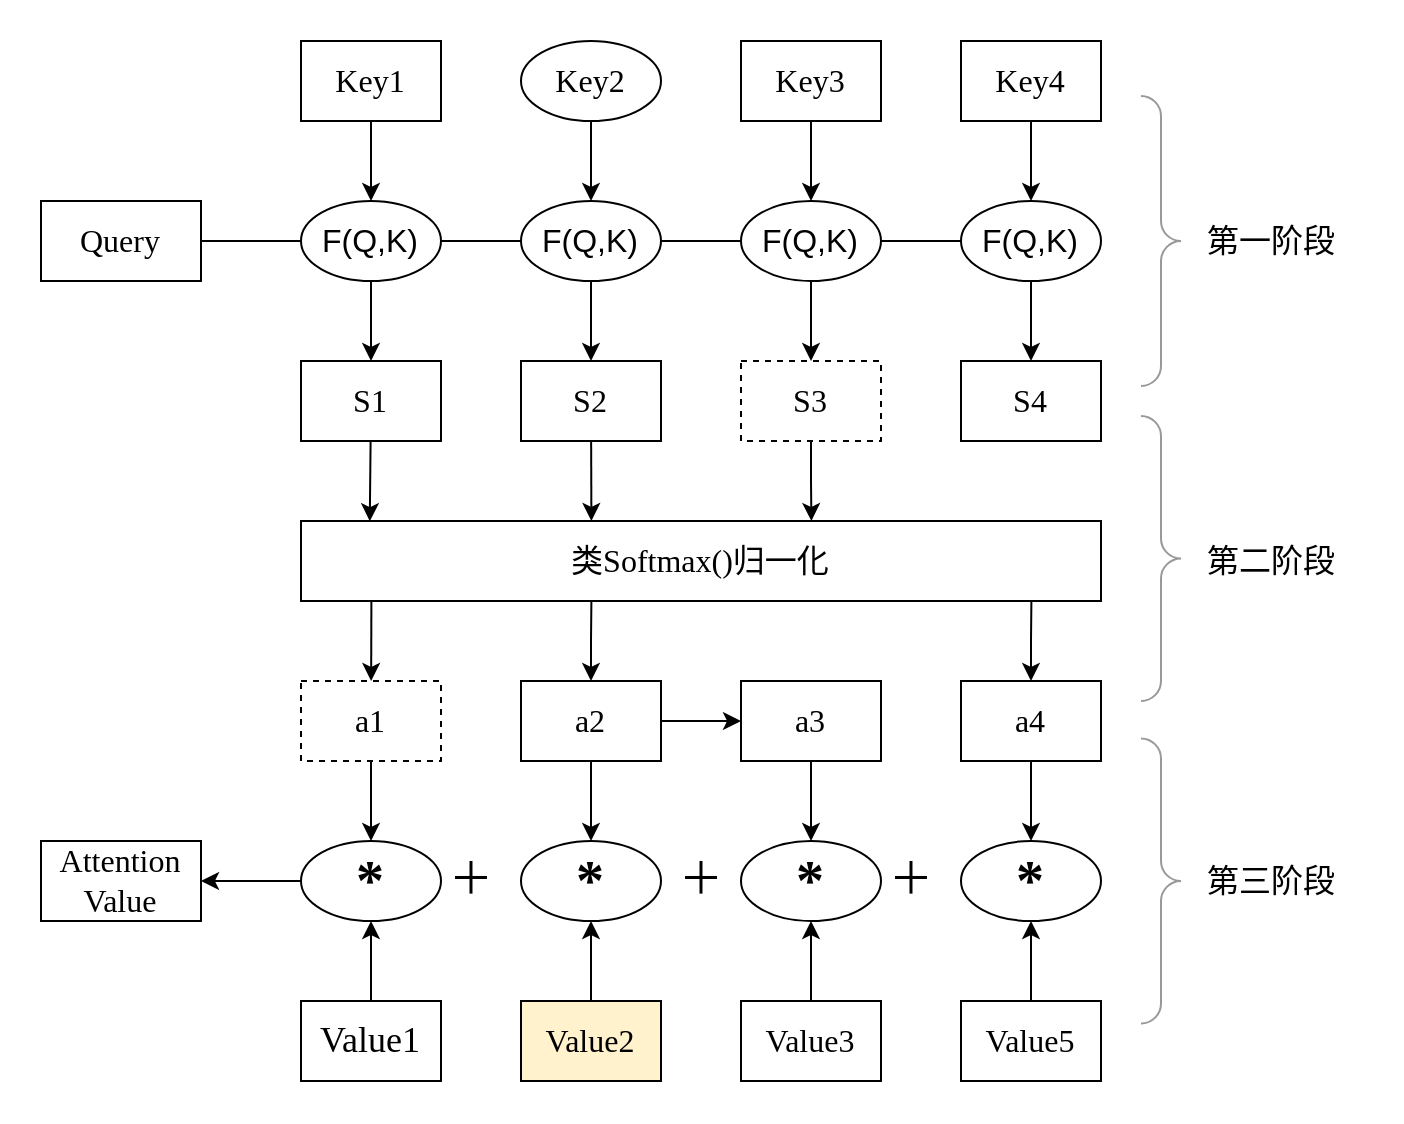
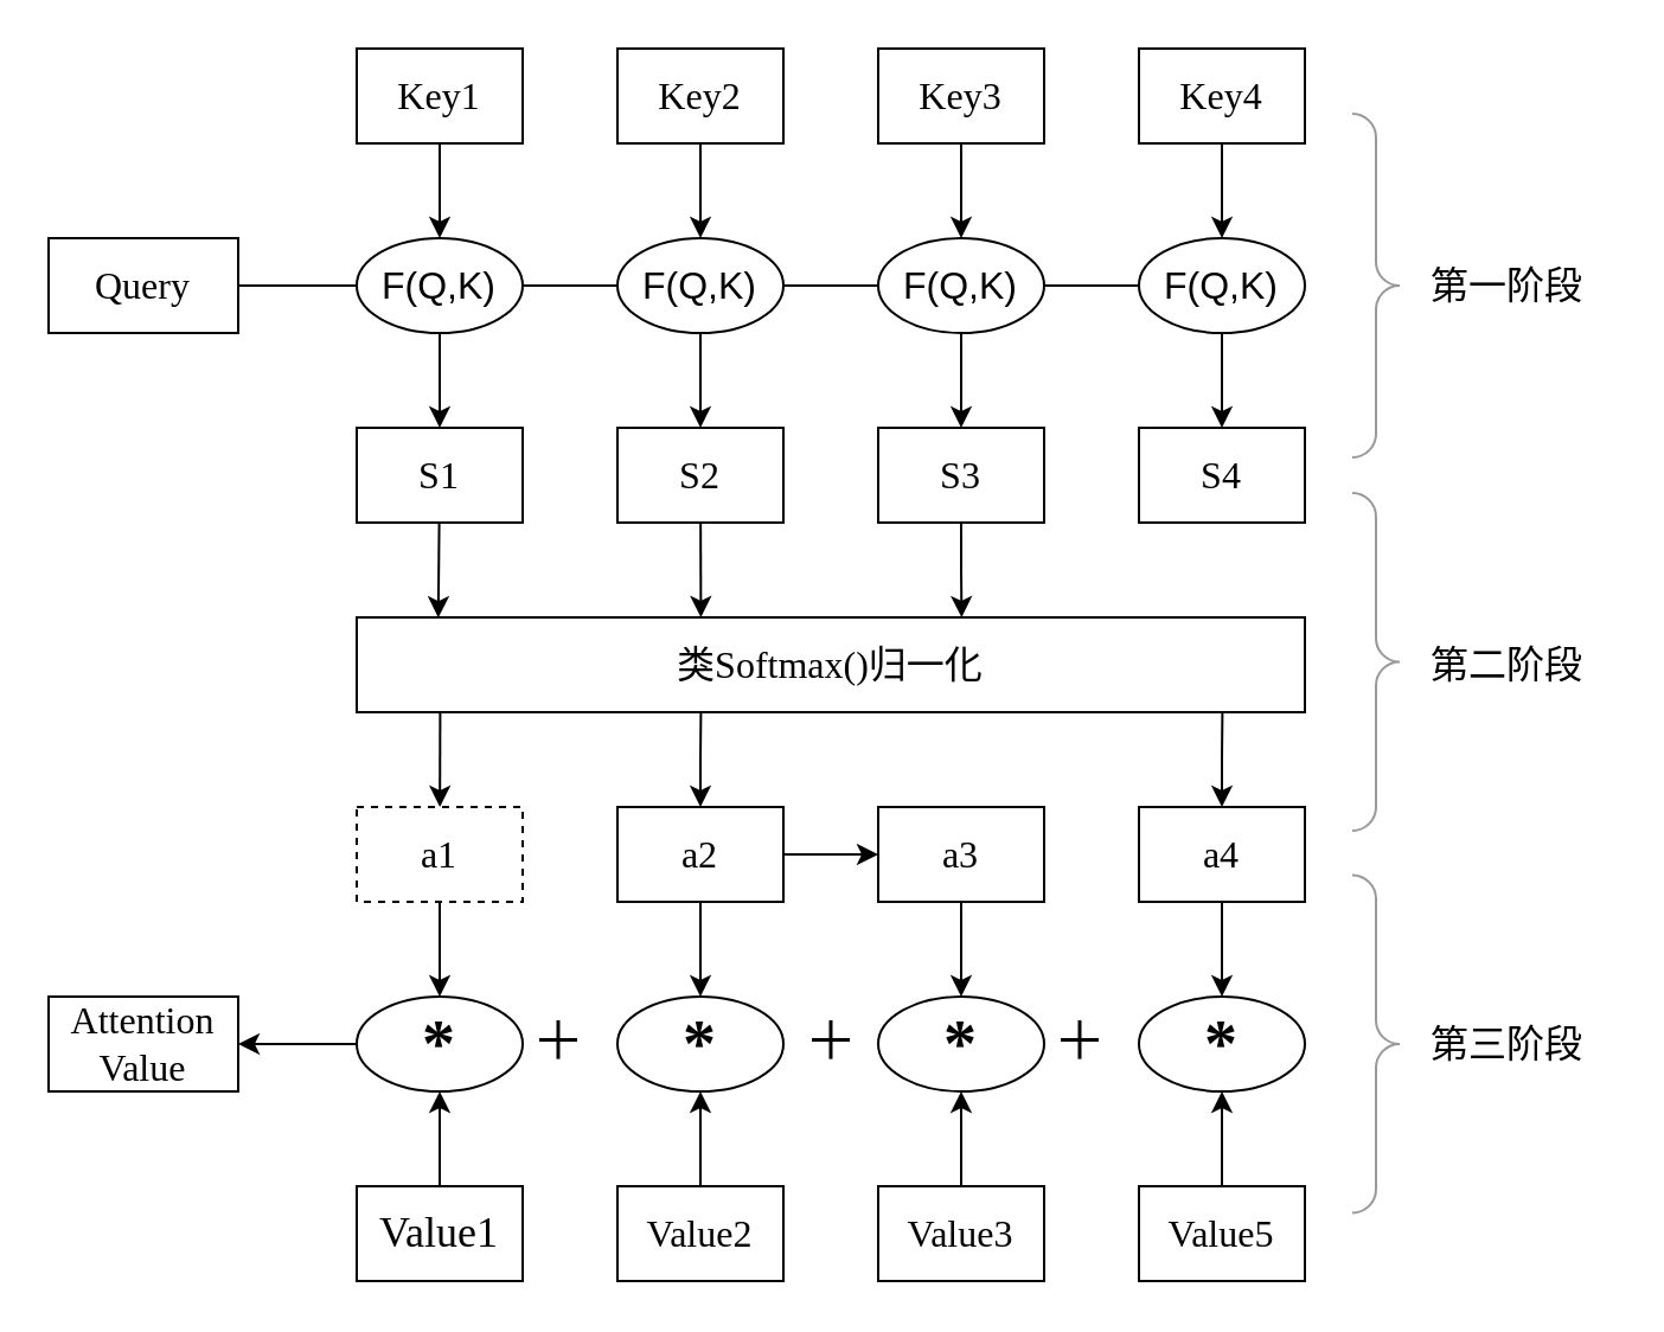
- <mxCell id="4" value="&lt;font face=&quot;Times New Roman&quot; style=&quot;font-size: 16px;&quot;&gt;Key2&lt;/font&gt;" style="ellipse;whiteSpace=wrap;html=1;" vertex="1" parent="1"><mxGeometry x="260" y="20" width="70" height="40" as="geometry" /></mxCell>
+ <mxCell id="4" value="&lt;font face=&quot;Times New Roman&quot; style=&quot;font-size: 16px;&quot;&gt;Key2&lt;/font&gt;" style="rounded=0;whiteSpace=wrap;html=1;" vertex="1" parent="1"><mxGeometry x="260" y="20" width="70" height="40" as="geometry" /></mxCell>
- <mxCell id="17" value="&lt;font face=&quot;Times New Roman&quot; style=&quot;font-size: 16px;&quot;&gt;S3&lt;/font&gt;" style="rounded=0;whiteSpace=wrap;html=1;dashed=1;" vertex="1" parent="1"><mxGeometry x="370" y="180" width="70" height="40" as="geometry" /></mxCell>
+ <mxCell id="17" value="&lt;font face=&quot;Times New Roman&quot; style=&quot;font-size: 16px;&quot;&gt;S3&lt;/font&gt;" style="rounded=0;whiteSpace=wrap;html=1;" vertex="1" parent="1"><mxGeometry x="370" y="180" width="70" height="40" as="geometry" /></mxCell>
- <mxCell id="29" value="&lt;font face=&quot;Times New Roman&quot; style=&quot;font-size: 16px;&quot;&gt;Value2&lt;/font&gt;" style="rounded=0;whiteSpace=wrap;html=1;fillColor=#fff2cc;" vertex="1" parent="1"><mxGeometry x="260" y="500" width="70" height="40" as="geometry" /></mxCell>
+ <mxCell id="29" value="&lt;font face=&quot;Times New Roman&quot; style=&quot;font-size: 16px;&quot;&gt;Value2&lt;/font&gt;" style="rounded=0;whiteSpace=wrap;html=1;" vertex="1" parent="1"><mxGeometry x="260" y="500" width="70" height="40" as="geometry" /></mxCell>
